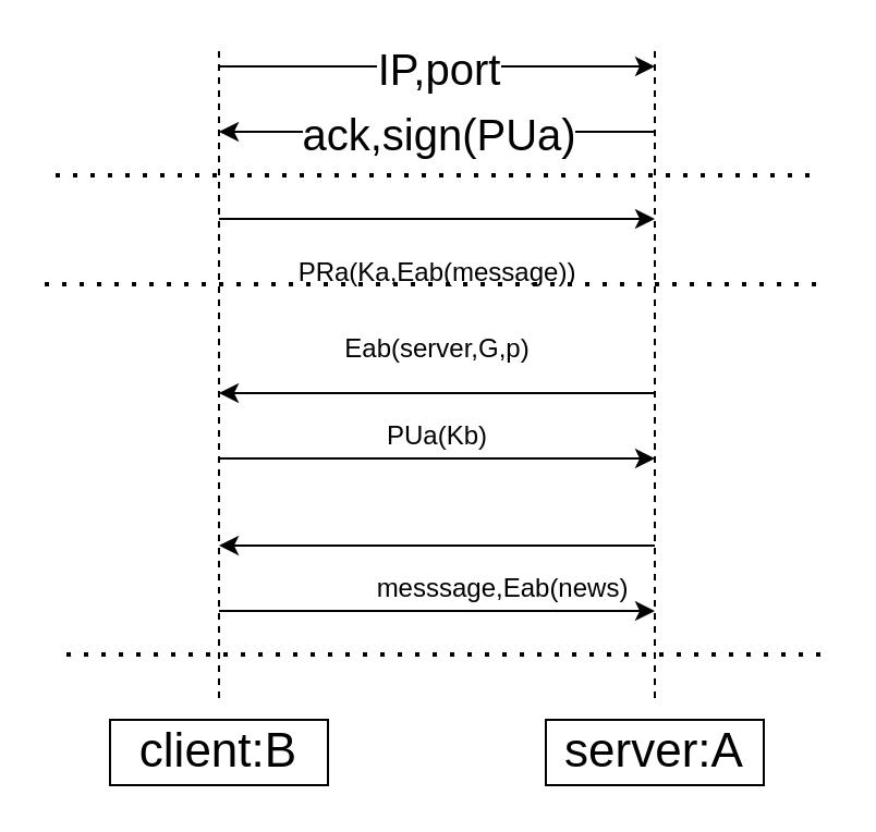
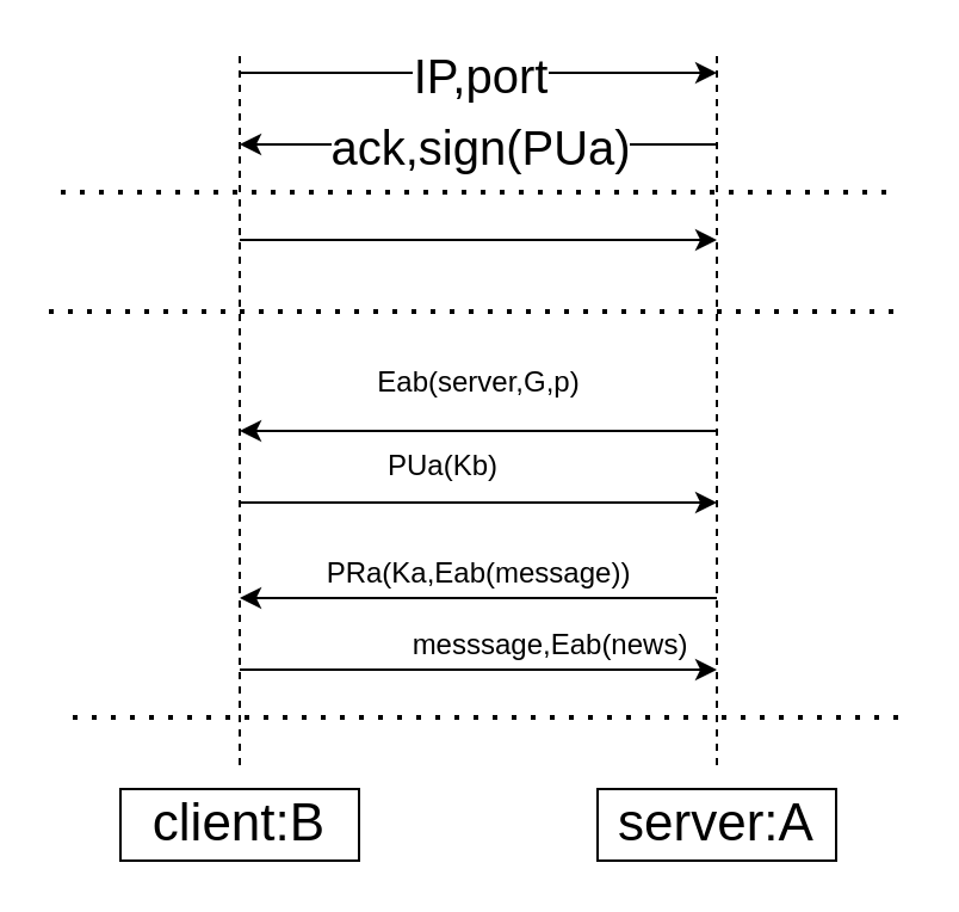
- <mxCell id="14" value="PRa(Ka,Eab(message))" style="text;html=1;align=center;verticalAlign=middle;resizable=0;points=[];autosize=1;" vertex="1" parent="1"><mxGeometry x="130" y="115" width="140" height="20" as="geometry" /></mxCell>
+ <mxCell id="14" value="PRa(Ka,Eab(message))" style="text;html=1;align=center;verticalAlign=middle;resizable=0;points=[];autosize=1;" vertex="1" parent="1"><mxGeometry x="130" y="230" width="140" height="20" as="geometry" /></mxCell>
- <mxCell id="12" value="PUa(Kb)" style="text;html=1;align=center;verticalAlign=middle;resizable=0;points=[];autosize=1;" vertex="1" parent="1"><mxGeometry x="170" y="190" width="60" height="20" as="geometry" /></mxCell>
+ <mxCell id="12" value="PUa(Kb)" style="text;html=1;align=center;verticalAlign=middle;resizable=0;points=[];autosize=1;" vertex="1" parent="1"><mxGeometry x="155" y="185" width="60" height="20" as="geometry" /></mxCell>
